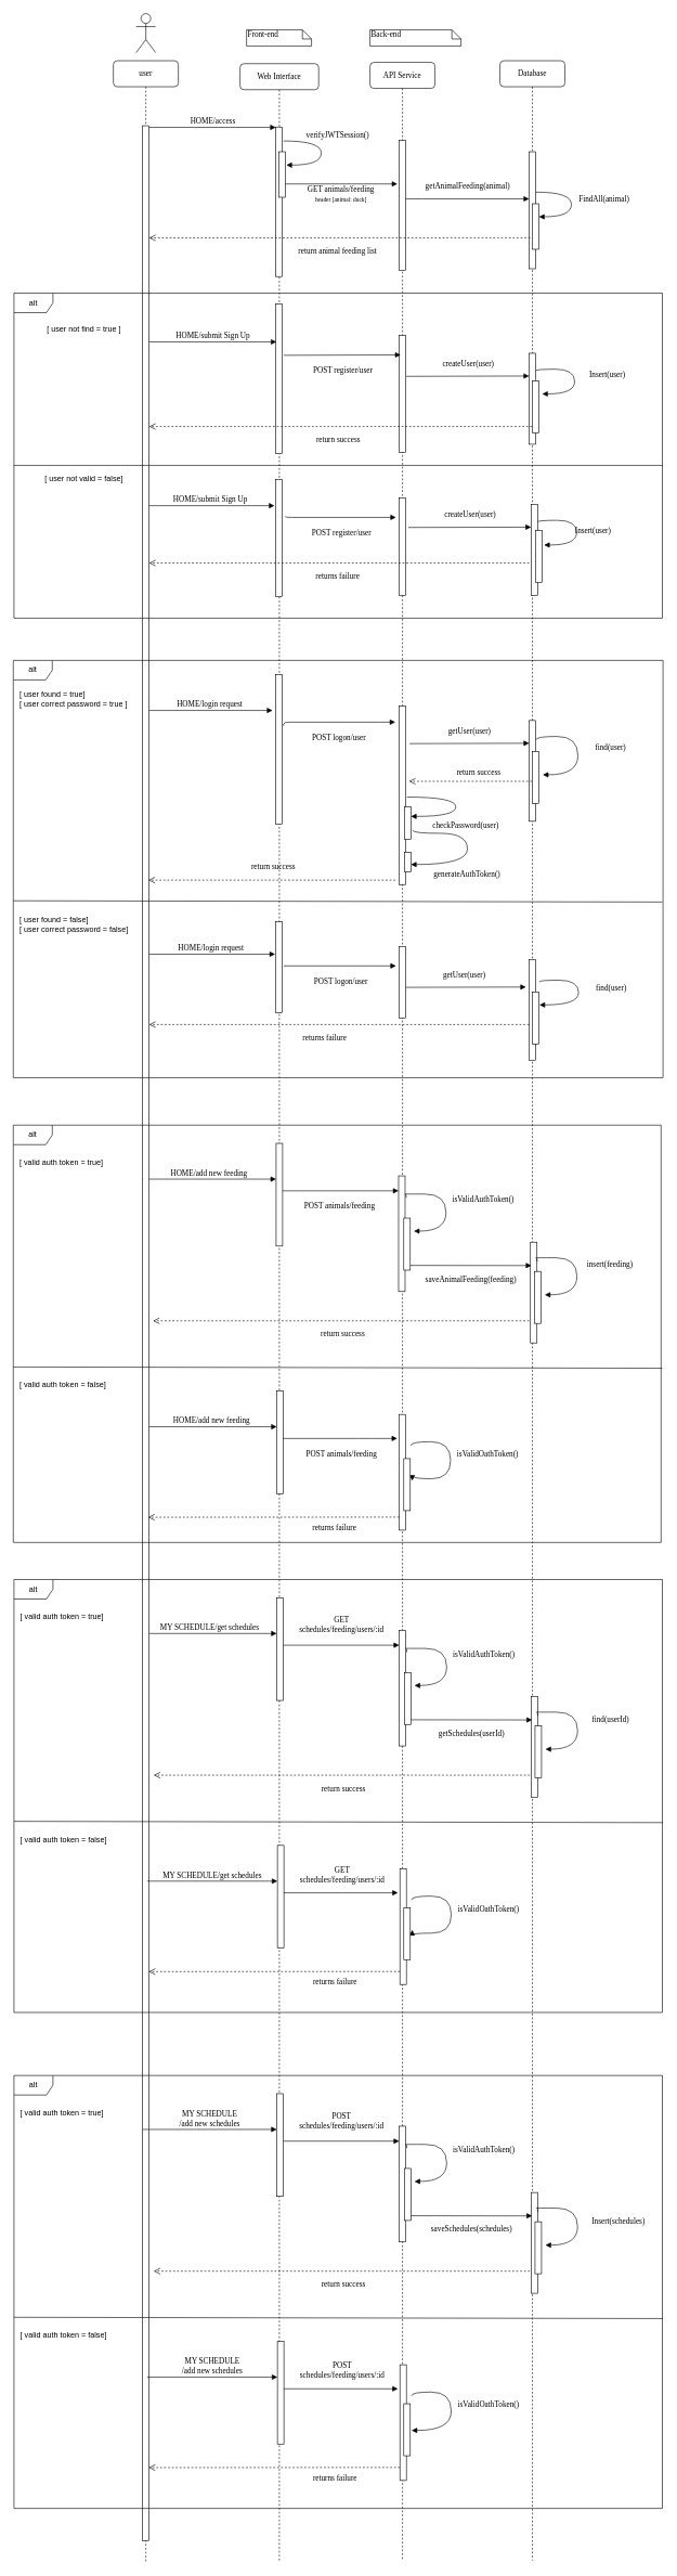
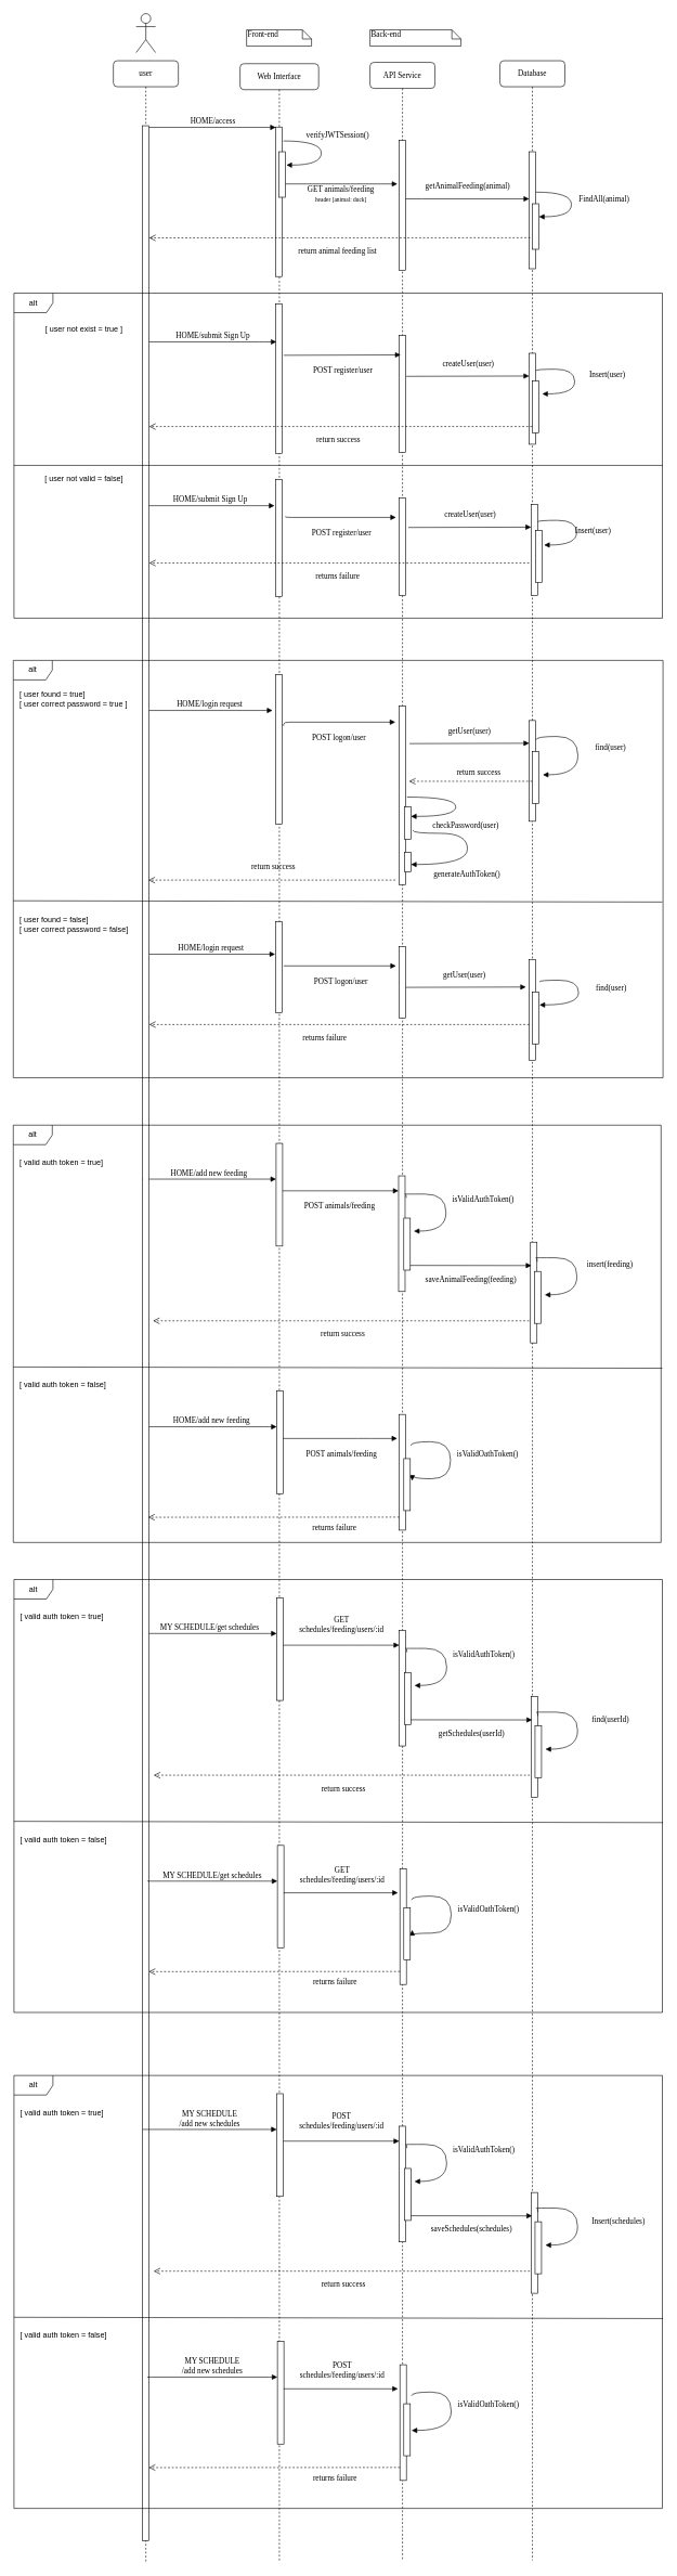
- <mxCell id="60" value="[ user not find = true ]" style="text;html=1;strokeColor=none;fillColor=none;align=center;verticalAlign=middle;whiteSpace=wrap;rounded=0;" vertex="1" parent="1"><mxGeometry x="59" y="495" width="140" height="20" as="geometry" /></mxCell>
+ <mxCell id="60" value="[ user not exist = true ]" style="text;html=1;strokeColor=none;fillColor=none;align=center;verticalAlign=middle;whiteSpace=wrap;rounded=0;" vertex="1" parent="1"><mxGeometry x="59" y="495" width="140" height="20" as="geometry" /></mxCell>
